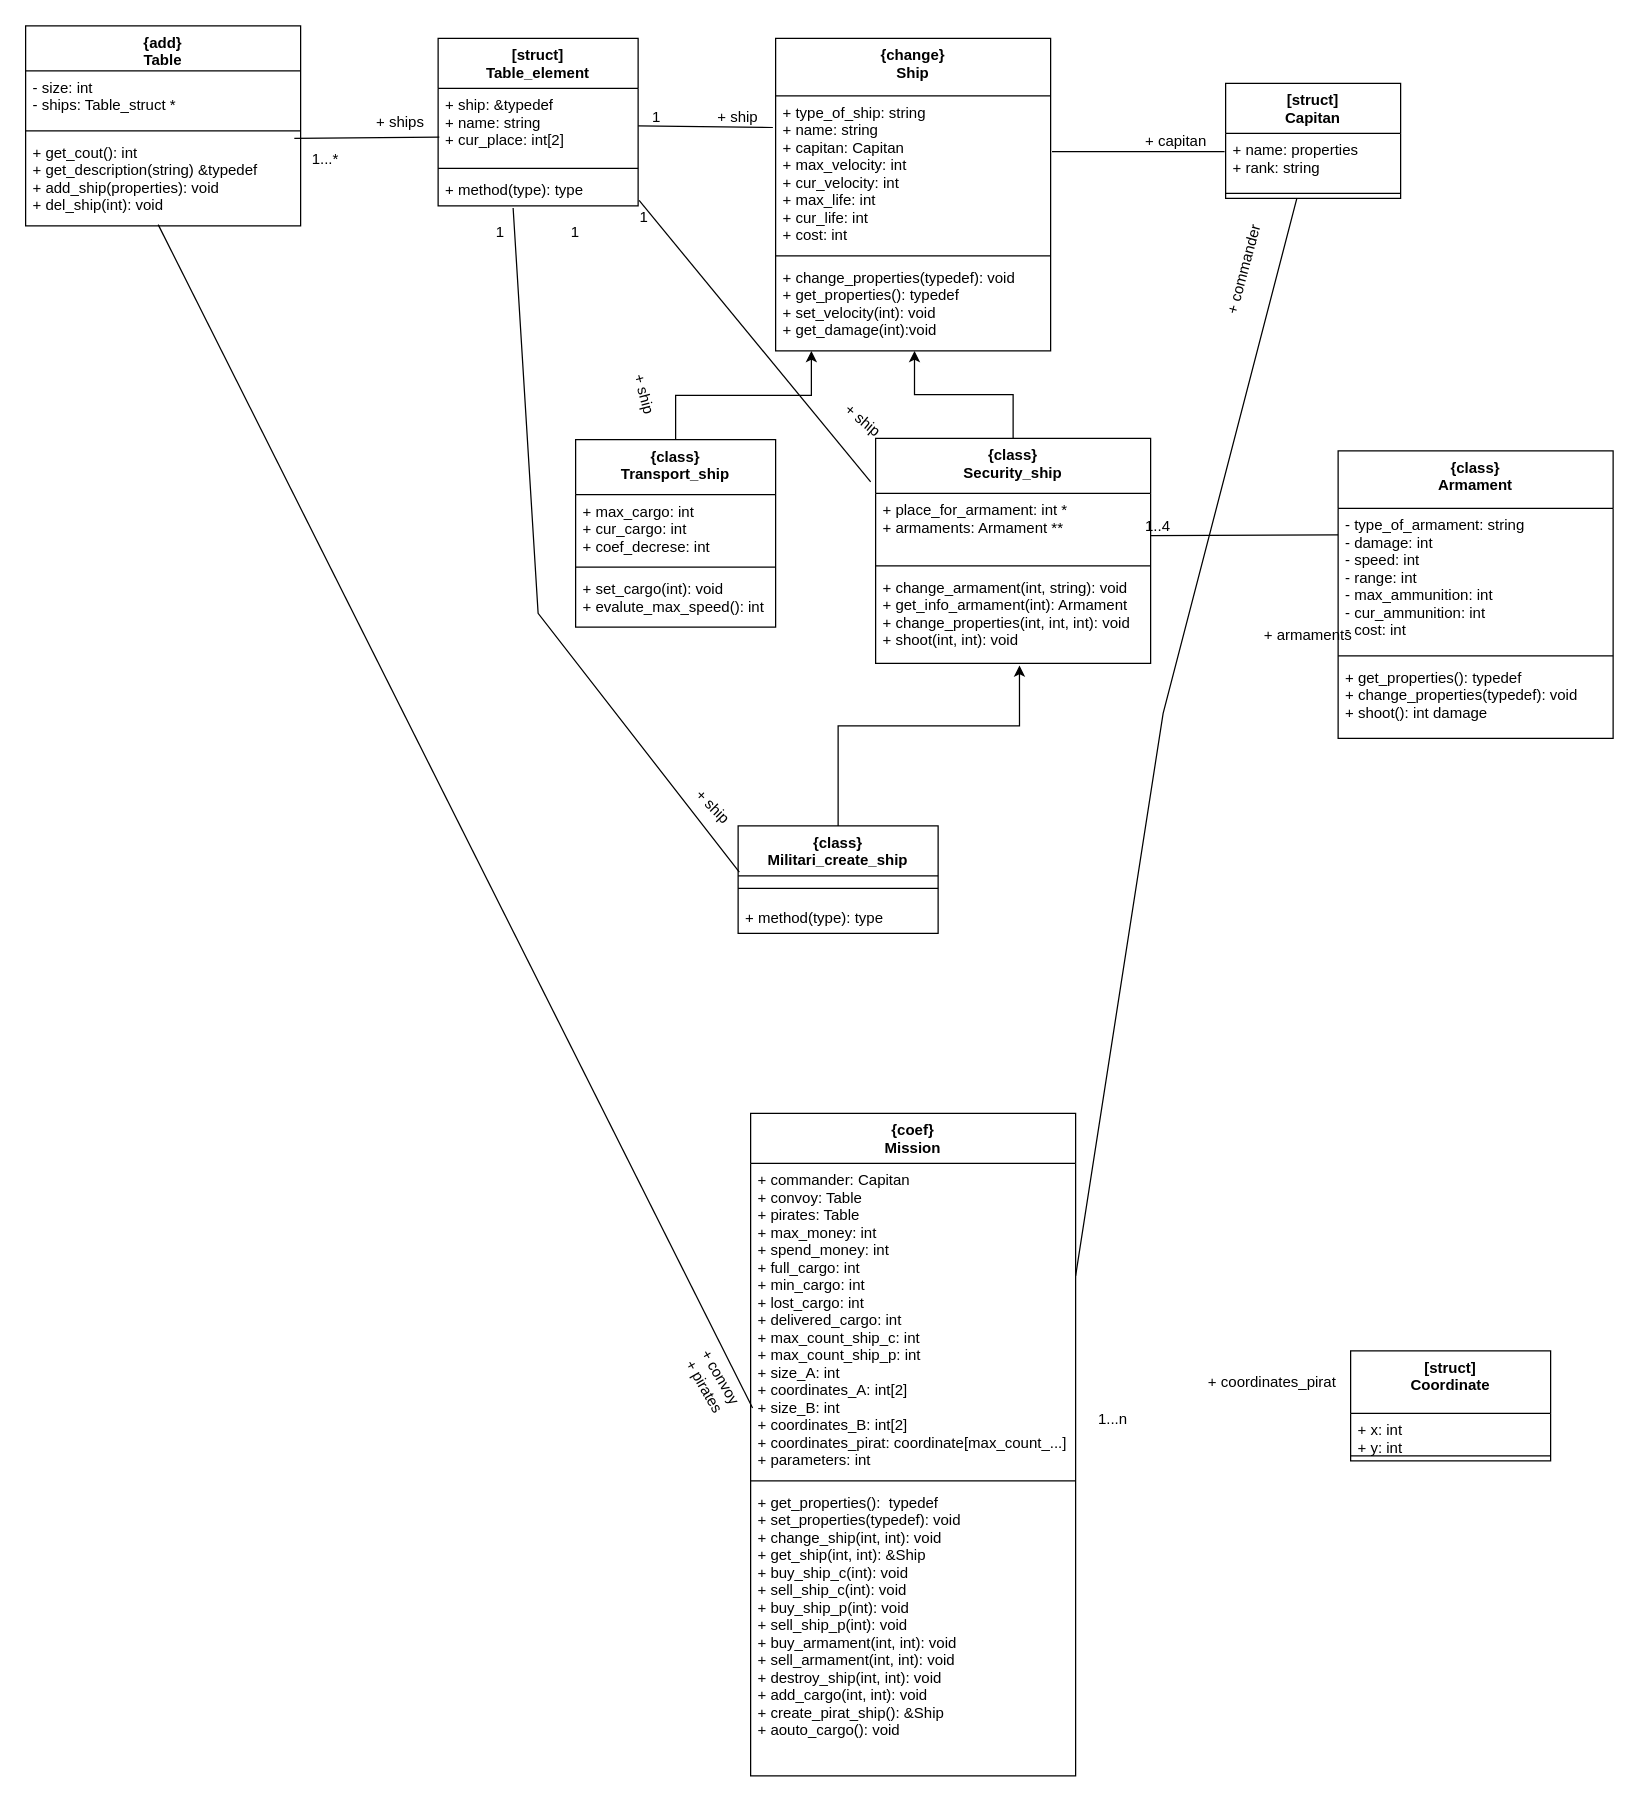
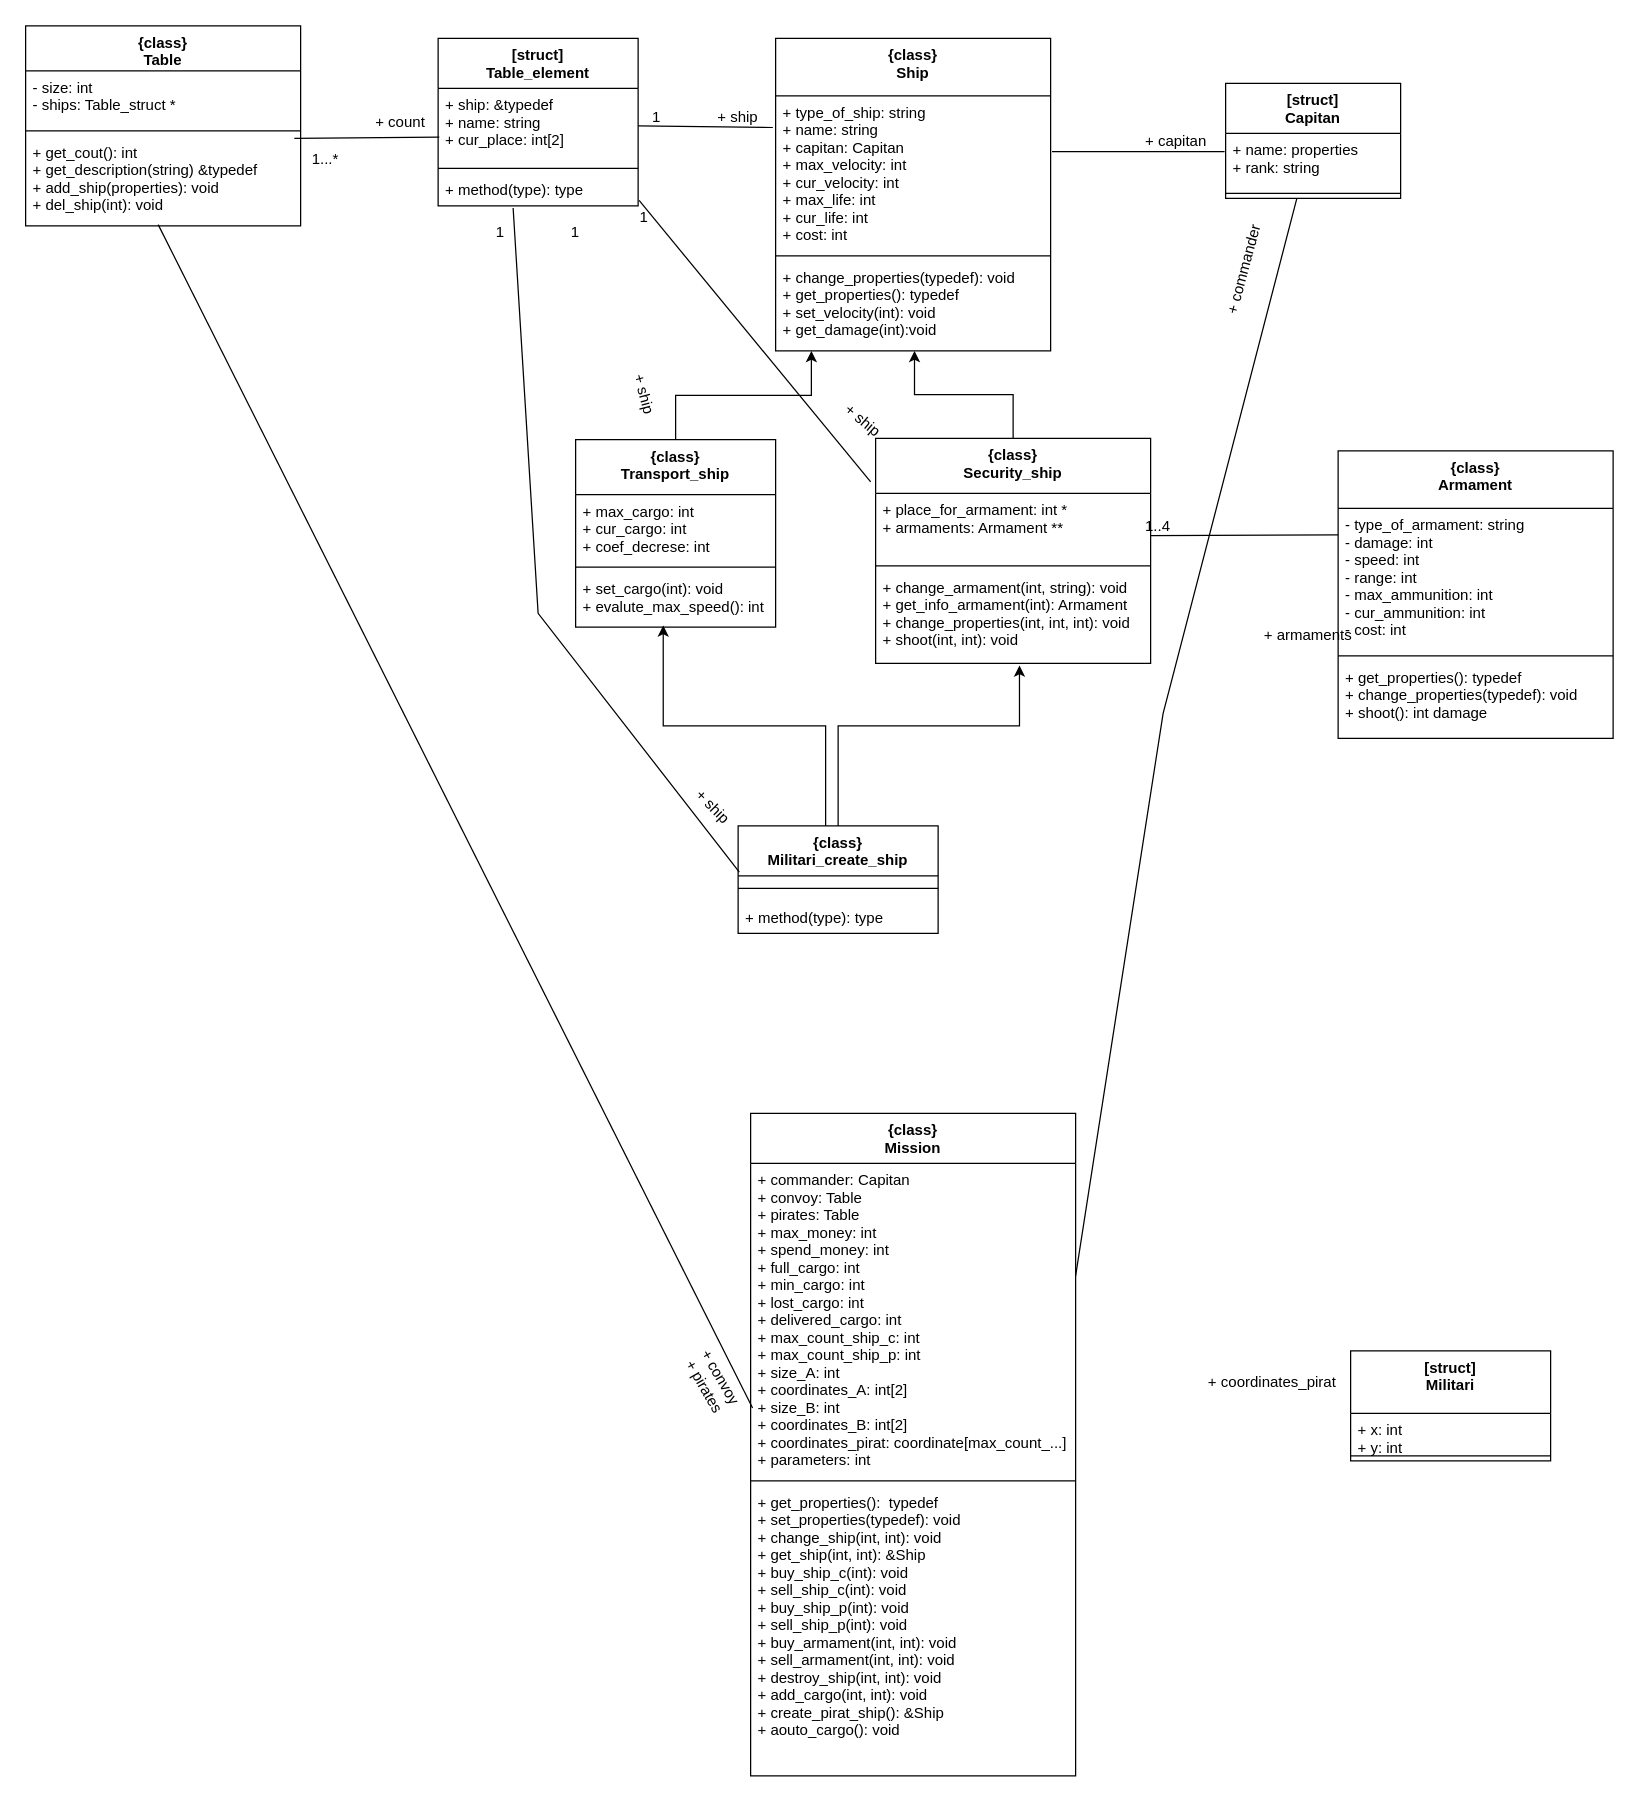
- <mxCell id="31" value="{add}&#10;Table" style="swimlane;fontStyle=1;align=center;verticalAlign=top;childLayout=stackLayout;horizontal=1;startSize=36;horizontalStack=0;resizeParent=1;resizeParentMax=0;resizeLast=0;collapsible=1;marginBottom=0;strokeWidth=1;" vertex="1" parent="1"><mxGeometry x="20" y="20" width="220" height="160" as="geometry" /></mxCell>
+ <mxCell id="31" value="{class}&#10;Table" style="swimlane;fontStyle=1;align=center;verticalAlign=top;childLayout=stackLayout;horizontal=1;startSize=36;horizontalStack=0;resizeParent=1;resizeParentMax=0;resizeLast=0;collapsible=1;marginBottom=0;strokeWidth=1;" vertex="1" parent="1"><mxGeometry x="20" y="20" width="220" height="160" as="geometry" /></mxCell>
- <mxCell id="2" value="{change}&#10;Ship" style="swimlane;fontStyle=1;align=center;verticalAlign=top;childLayout=stackLayout;horizontal=1;startSize=46;horizontalStack=0;resizeParent=1;resizeParentMax=0;resizeLast=0;collapsible=1;marginBottom=0;strokeWidth=1;" vertex="1" parent="1"><mxGeometry x="620" y="30" width="220" height="250" as="geometry" /></mxCell>
+ <mxCell id="2" value="{class}&#10;Ship" style="swimlane;fontStyle=1;align=center;verticalAlign=top;childLayout=stackLayout;horizontal=1;startSize=46;horizontalStack=0;resizeParent=1;resizeParentMax=0;resizeLast=0;collapsible=1;marginBottom=0;strokeWidth=1;" vertex="1" parent="1"><mxGeometry x="620" y="30" width="220" height="250" as="geometry" /></mxCell>
- <mxCell id="39" value="+ ships" style="text;html=1;strokeColor=none;fillColor=none;align=center;verticalAlign=middle;whiteSpace=wrap;rounded=0;" vertex="1" parent="1"><mxGeometry x="290" y="82" width="60" height="30" as="geometry" /></mxCell>
+ <mxCell id="39" value="+ count" style="text;html=1;strokeColor=none;fillColor=none;align=center;verticalAlign=middle;whiteSpace=wrap;rounded=0;" vertex="1" parent="1"><mxGeometry x="290" y="82" width="60" height="30" as="geometry" /></mxCell>
+ <mxCell id="26" style="edgeStyle=orthogonalEdgeStyle;rounded=0;orthogonalLoop=1;jettySize=auto;html=1;entryX=0.438;entryY=0.969;entryDx=0;entryDy=0;entryPerimeter=0;" edge="1" parent="1" source="28" target="18"><mxGeometry relative="1" as="geometry"><Array as="points"><mxPoint x="660" y="580" /><mxPoint x="530" y="580" /></Array></mxGeometry></mxCell>
- <mxCell id="55" value="{coef}&#10;Mission" style="swimlane;fontStyle=1;align=center;verticalAlign=top;childLayout=stackLayout;horizontal=1;startSize=40;horizontalStack=0;resizeParent=1;resizeParentMax=0;resizeLast=0;collapsible=1;marginBottom=0;strokeWidth=1;" vertex="1" parent="1"><mxGeometry x="600" y="890" width="260" height="530" as="geometry" /></mxCell>
+ <mxCell id="55" value="{class}&#10;Mission" style="swimlane;fontStyle=1;align=center;verticalAlign=top;childLayout=stackLayout;horizontal=1;startSize=40;horizontalStack=0;resizeParent=1;resizeParentMax=0;resizeLast=0;collapsible=1;marginBottom=0;strokeWidth=1;" vertex="1" parent="1"><mxGeometry x="600" y="890" width="260" height="530" as="geometry" /></mxCell>
- <mxCell id="63" value="[struct]&#10;Coordinate" style="swimlane;fontStyle=1;align=center;verticalAlign=top;childLayout=stackLayout;horizontal=1;startSize=50;horizontalStack=0;resizeParent=1;resizeParentMax=0;resizeLast=0;collapsible=1;marginBottom=0;strokeWidth=1;" vertex="1" parent="1"><mxGeometry x="1080" y="1080" width="160" height="88" as="geometry" /></mxCell>
+ <mxCell id="63" value="[struct]&#10;Militari" style="swimlane;fontStyle=1;align=center;verticalAlign=top;childLayout=stackLayout;horizontal=1;startSize=50;horizontalStack=0;resizeParent=1;resizeParentMax=0;resizeLast=0;collapsible=1;marginBottom=0;strokeWidth=1;" vertex="1" parent="1"><mxGeometry x="1080" y="1080" width="160" height="88" as="geometry" /></mxCell>
- <mxCell id="67" value="1...n" style="text;html=1;strokeColor=none;fillColor=none;align=center;verticalAlign=middle;whiteSpace=wrap;rounded=0;" vertex="1" parent="1"><mxGeometry x="860" y="1120" width="60" height="30" as="geometry" /></mxCell>
